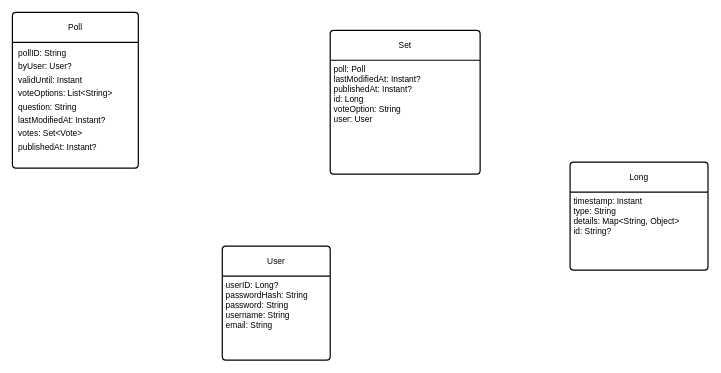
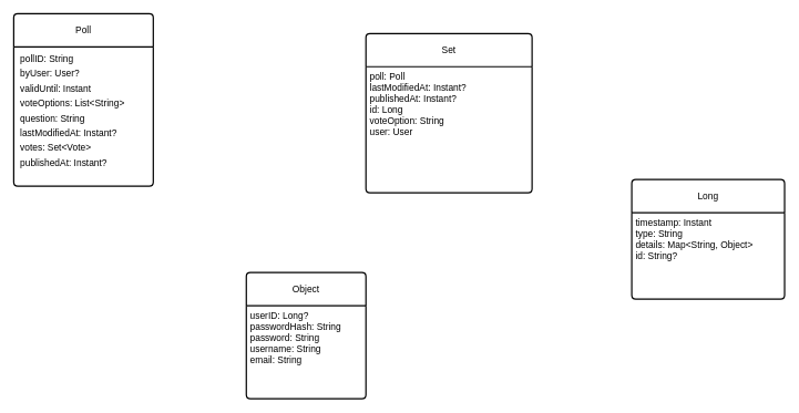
- <mxCell id="4" value="User" style="swimlane;childLayout=stackLayout;horizontal=1;startSize=50;horizontalStack=0;rounded=1;fontSize=14;fontStyle=0;strokeWidth=2;resizeParent=0;resizeLast=1;shadow=0;dashed=0;align=center;arcSize=4;whiteSpace=wrap;html=1;" vertex="1" parent="1"><mxGeometry x="370" y="410" width="180" height="190" as="geometry" /></mxCell>
+ <mxCell id="4" value="Object" style="swimlane;childLayout=stackLayout;horizontal=1;startSize=50;horizontalStack=0;rounded=1;fontSize=14;fontStyle=0;strokeWidth=2;resizeParent=0;resizeLast=1;shadow=0;dashed=0;align=center;arcSize=4;whiteSpace=wrap;html=1;" vertex="1" parent="1"><mxGeometry x="370" y="410" width="180" height="190" as="geometry" /></mxCell>
